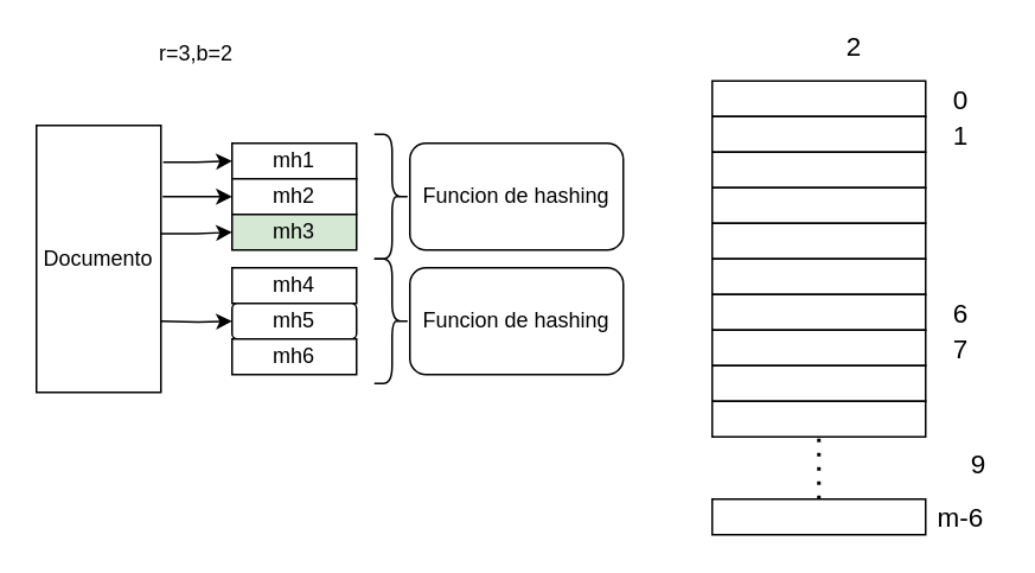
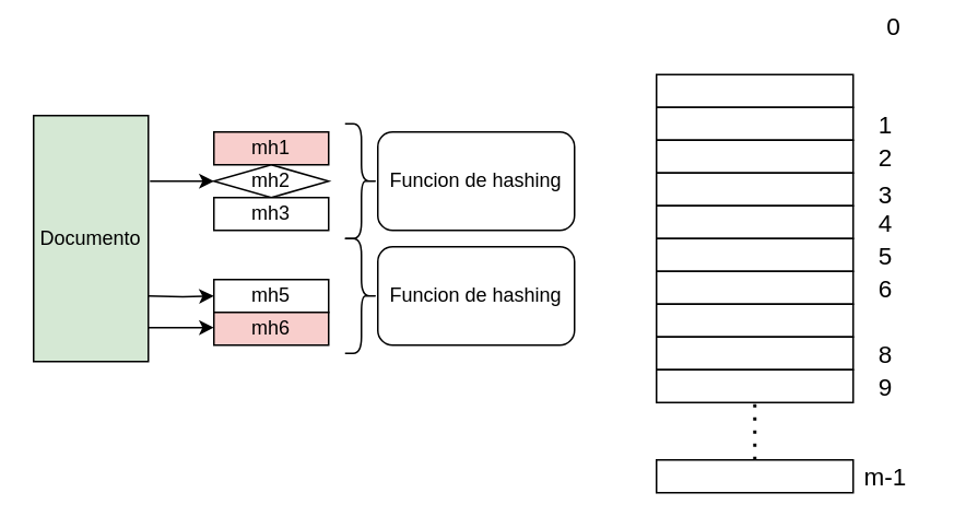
- <mxCell id="31" value="2" style="text;html=1;strokeColor=none;fillColor=none;align=center;verticalAlign=middle;whiteSpace=wrap;rounded=0;fontSize=15;" vertex="1" parent="1"><mxGeometry x="460" y="15" width="40" height="20" as="geometry" /></mxCell>
+ <mxCell id="31" value="2" style="text;html=1;strokeColor=none;fillColor=none;align=center;verticalAlign=middle;whiteSpace=wrap;rounded=0;fontSize=15;" vertex="1" parent="1"><mxGeometry x="520" y="85" width="40" height="20" as="geometry" /></mxCell>
- <mxCell id="13" value="&lt;div&gt;r=3,b=2&lt;/div&gt;" style="text;html=1;strokeColor=none;fillColor=none;align=center;verticalAlign=middle;whiteSpace=wrap;rounded=0;" vertex="1" parent="1"><mxGeometry x="90" y="20" width="40" height="20" as="geometry" /></mxCell>
- <mxCell id="29" value="0" style="text;html=1;strokeColor=none;fillColor=none;align=center;verticalAlign=middle;whiteSpace=wrap;rounded=0;fontSize=15;" vertex="1" parent="1"><mxGeometry x="520" y="45" width="40" height="20" as="geometry" /></mxCell>
+ <mxCell id="29" value="0" style="text;html=1;strokeColor=none;fillColor=none;align=center;verticalAlign=middle;whiteSpace=wrap;rounded=0;fontSize=15;" vertex="1" parent="1"><mxGeometry x="525" y="5" width="40" height="20" as="geometry" /></mxCell>
- <mxCell id="2" value="mh1" style="rounded=0;whiteSpace=wrap;html=1;" vertex="1" parent="1"><mxGeometry x="130" y="80" width="70" height="20" as="geometry" /></mxCell>
+ <mxCell id="2" value="mh1" style="rounded=0;whiteSpace=wrap;html=1;fillColor=#f8cecc;" vertex="1" parent="1"><mxGeometry x="130" y="80" width="70" height="20" as="geometry" /></mxCell>
- <mxCell id="5" style="edgeStyle=orthogonalEdgeStyle;rounded=0;orthogonalLoop=1;jettySize=auto;html=1;exitX=1.018;exitY=0.138;exitDx=0;exitDy=0;exitPerimeter=0;" edge="1" parent="1" source="9" target="2"><mxGeometry relative="1" as="geometry" /></mxCell>
- <mxCell id="3" value="mh2" style="rounded=0;whiteSpace=wrap;html=1;" vertex="1" parent="1"><mxGeometry x="130" y="100" width="70" height="20" as="geometry" /></mxCell>
+ <mxCell id="3" value="mh2" style="rhombus;whiteSpace=wrap;html=1;" vertex="1" parent="1"><mxGeometry x="130" y="100" width="70" height="20" as="geometry" /></mxCell>
+ <mxCell id="32" value="3" style="text;html=1;strokeColor=none;fillColor=none;align=center;verticalAlign=middle;whiteSpace=wrap;rounded=0;fontSize=15;" vertex="1" parent="1"><mxGeometry x="520" y="110" width="40" height="15" as="geometry" /></mxCell>
- <mxCell id="4" value="mh3" style="rounded=0;whiteSpace=wrap;html=1;fillColor=#d5e8d4;" vertex="1" parent="1"><mxGeometry x="130" y="120" width="70" height="20" as="geometry" /></mxCell>
+ <mxCell id="4" value="mh3" style="rounded=0;whiteSpace=wrap;html=1;" vertex="1" parent="1"><mxGeometry x="130" y="120" width="70" height="20" as="geometry" /></mxCell>
- <mxCell id="6" style="edgeStyle=orthogonalEdgeStyle;rounded=0;orthogonalLoop=1;jettySize=auto;html=1;entryX=0;entryY=0.5;entryDx=0;entryDy=0;exitX=0.994;exitY=0.405;exitDx=0;exitDy=0;exitPerimeter=0;" edge="1" parent="1" source="9" target="4"><mxGeometry relative="1" as="geometry" /></mxCell>
+ <mxCell id="33" value="4" style="text;html=1;strokeColor=none;fillColor=none;align=center;verticalAlign=middle;whiteSpace=wrap;rounded=0;fontSize=15;" vertex="1" parent="1"><mxGeometry x="520" y="125" width="40" height="20" as="geometry" /></mxCell>
- <mxCell id="9" value="Documento" style="rounded=0;whiteSpace=wrap;html=1;" vertex="1" parent="1"><mxGeometry x="20" y="70" width="70" height="150" as="geometry" /></mxCell>
+ <mxCell id="9" value="Documento" style="rounded=0;whiteSpace=wrap;html=1;fillColor=#d5e8d4;" vertex="1" parent="1"><mxGeometry x="20" y="70" width="70" height="150" as="geometry" /></mxCell>
+ <mxCell id="34" value="5" style="text;html=1;strokeColor=none;fillColor=none;align=center;verticalAlign=middle;whiteSpace=wrap;rounded=0;fontSize=15;" vertex="1" parent="1"><mxGeometry x="520" y="145" width="40" height="20" as="geometry" /></mxCell>
- <mxCell id="10" value="mh4" style="rounded=0;whiteSpace=wrap;html=1;" vertex="1" parent="1"><mxGeometry x="130" y="150" width="70" height="20" as="geometry" /></mxCell>
- <mxCell id="11" value="mh5" style="whiteSpace=wrap;html=1;rounded=1;" vertex="1" parent="1"><mxGeometry x="130" y="170" width="70" height="20" as="geometry" /></mxCell>
+ <mxCell id="11" value="mh5" style="rounded=0;whiteSpace=wrap;html=1;" vertex="1" parent="1"><mxGeometry x="130" y="170" width="70" height="20" as="geometry" /></mxCell>
- <mxCell id="36" value="7" style="text;html=1;strokeColor=none;fillColor=none;align=center;verticalAlign=middle;whiteSpace=wrap;rounded=0;fontSize=15;" vertex="1" parent="1"><mxGeometry x="520" y="185" width="40" height="20" as="geometry" /></mxCell>
+ <mxCell id="8" style="edgeStyle=orthogonalEdgeStyle;rounded=0;orthogonalLoop=1;jettySize=auto;html=1;entryX=0;entryY=0.5;entryDx=0;entryDy=0;exitX=1.002;exitY=0.862;exitDx=0;exitDy=0;exitPerimeter=0;" edge="1" parent="1" source="9" target="12"><mxGeometry relative="1" as="geometry" /></mxCell>
- <mxCell id="12" value="mh6" style="rounded=0;whiteSpace=wrap;html=1;" vertex="1" parent="1"><mxGeometry x="130" y="190" width="70" height="20" as="geometry" /></mxCell>
+ <mxCell id="12" value="mh6" style="rounded=0;whiteSpace=wrap;html=1;fillColor=#f8cecc;" vertex="1" parent="1"><mxGeometry x="130" y="190" width="70" height="20" as="geometry" /></mxCell>
+ <mxCell id="37" value="8" style="text;html=1;strokeColor=none;fillColor=none;align=center;verticalAlign=middle;whiteSpace=wrap;rounded=0;fontSize=15;" vertex="1" parent="1"><mxGeometry x="520" y="205" width="40" height="20" as="geometry" /></mxCell>
- <mxCell id="38" value="9" style="text;html=1;strokeColor=none;fillColor=none;align=center;verticalAlign=middle;whiteSpace=wrap;rounded=0;fontSize=15;" vertex="1" parent="1"><mxGeometry x="530" y="250" width="40" height="20" as="geometry" /></mxCell>
+ <mxCell id="38" value="9" style="text;html=1;strokeColor=none;fillColor=none;align=center;verticalAlign=middle;whiteSpace=wrap;rounded=0;fontSize=15;" vertex="1" parent="1"><mxGeometry x="520" y="225" width="40" height="20" as="geometry" /></mxCell>
- <mxCell id="41" value="m-6" style="text;html=1;strokeColor=none;fillColor=none;align=center;verticalAlign=middle;whiteSpace=wrap;rounded=0;fontSize=15;" vertex="1" parent="1"><mxGeometry x="520" y="280" width="40" height="20" as="geometry" /></mxCell>
+ <mxCell id="41" value="m-1" style="text;html=1;strokeColor=none;fillColor=none;align=center;verticalAlign=middle;whiteSpace=wrap;rounded=0;fontSize=15;" vertex="1" parent="1"><mxGeometry x="520" y="280" width="40" height="20" as="geometry" /></mxCell>
